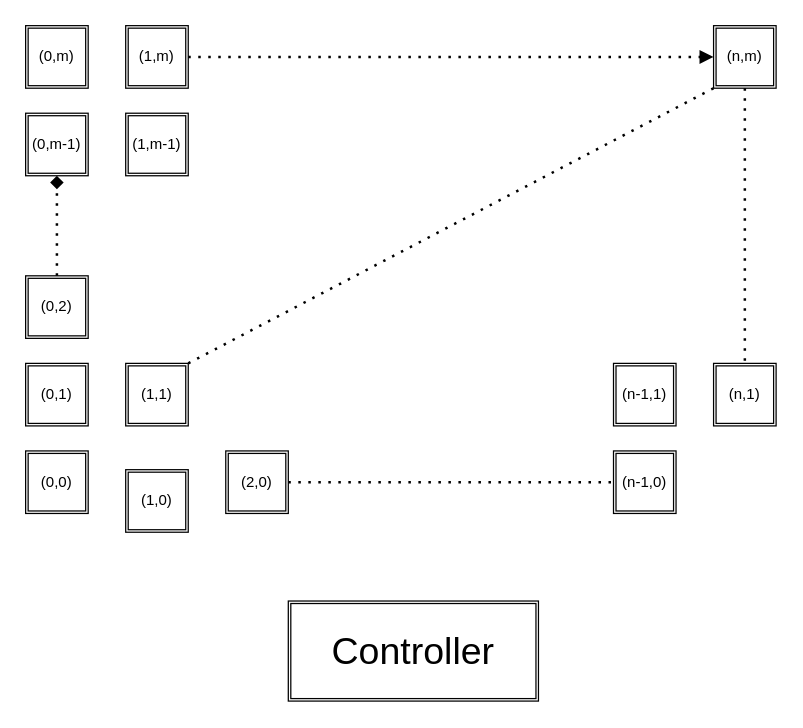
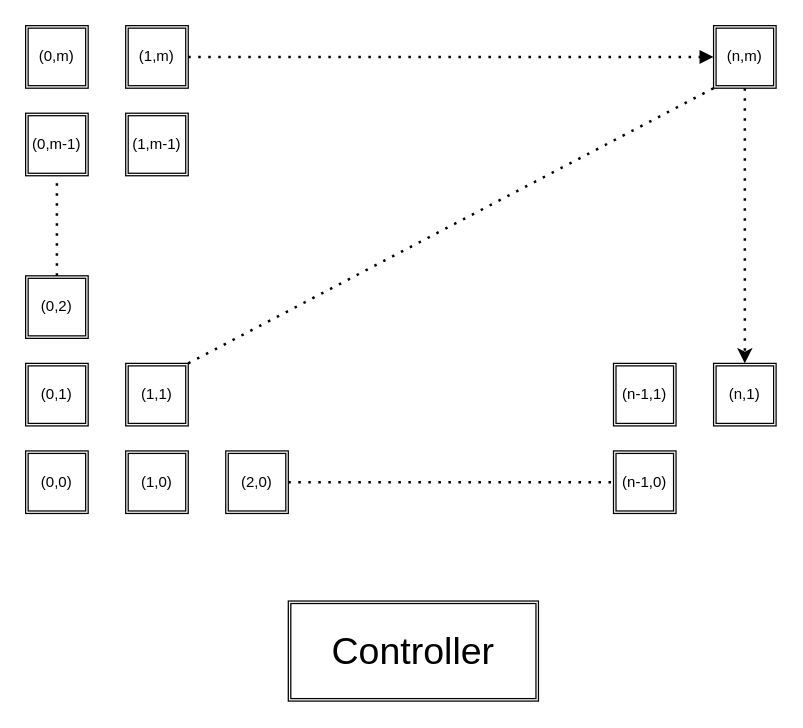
- <mxCell id="17" value="" style="endArrow=diamond;dashed=1;html=1;dashPattern=1 3;strokeWidth=2;rounded=0;entryX=0.5;entryY=1;entryDx=0;entryDy=0;exitX=0.5;exitY=0;exitDx=0;exitDy=0;" edge="1" parent="1" source="10" target="4"><mxGeometry width="50" height="50" relative="1" as="geometry"><mxPoint x="330" y="430" as="sourcePoint" /><mxPoint x="380" y="380" as="targetPoint" /></mxGeometry></mxCell>
+ <mxCell id="17" value="" style="endArrow=none;dashed=1;html=1;dashPattern=1 3;strokeWidth=2;rounded=0;entryX=0.5;entryY=1;entryDx=0;entryDy=0;exitX=0.5;exitY=0;exitDx=0;exitDy=0;" edge="1" parent="1" source="10" target="4"><mxGeometry width="50" height="50" relative="1" as="geometry"><mxPoint x="330" y="430" as="sourcePoint" /><mxPoint x="380" y="380" as="targetPoint" /></mxGeometry></mxCell>
- <mxCell id="18" value="" style="endArrow=none;dashed=1;html=1;dashPattern=1 3;strokeWidth=2;rounded=0;exitX=0.5;exitY=1;exitDx=0;exitDy=0;entryX=0.5;entryY=0;entryDx=0;entryDy=0;" edge="1" parent="1" source="7" target="13"><mxGeometry width="50" height="50" relative="1" as="geometry"><mxPoint x="330" y="430" as="sourcePoint" /><mxPoint x="590" y="170" as="targetPoint" /></mxGeometry></mxCell>
+ <mxCell id="18" value="" style="endArrow=classic;dashed=1;html=1;dashPattern=1 3;strokeWidth=2;rounded=0;exitX=0.5;exitY=1;exitDx=0;exitDy=0;entryX=0.5;entryY=0;entryDx=0;entryDy=0;" edge="1" parent="1" source="7" target="13"><mxGeometry width="50" height="50" relative="1" as="geometry"><mxPoint x="330" y="430" as="sourcePoint" /><mxPoint x="590" y="170" as="targetPoint" /></mxGeometry></mxCell>
- <mxCell id="11" value="(1,0)" style="shape=ext;double=1;rounded=0;whiteSpace=wrap;html=1;" vertex="1" parent="1"><mxGeometry x="100" y="375" width="50" height="50" as="geometry" /></mxCell>
+ <mxCell id="11" value="(1,0)" style="shape=ext;double=1;rounded=0;whiteSpace=wrap;html=1;" vertex="1" parent="1"><mxGeometry x="100" y="360" width="50" height="50" as="geometry" /></mxCell>
